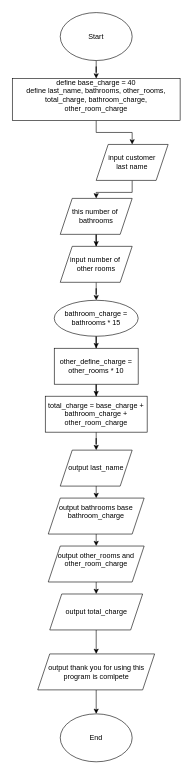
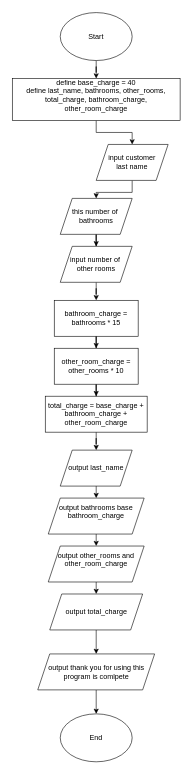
- <mxCell id="18" value="bathroom_charge = bathrooms * 15" style="ellipse;whiteSpace=wrap;html=1;" vertex="1" parent="1"><mxGeometry x="90" y="500" width="140" height="60" as="geometry" /></mxCell>
+ <mxCell id="18" value="bathroom_charge = bathrooms * 15" style="rounded=0;whiteSpace=wrap;html=1;" vertex="1" parent="1"><mxGeometry x="90" y="500" width="140" height="60" as="geometry" /></mxCell>
- <mxCell id="20" value="other_define_charge = other_rooms * 10" style="rounded=0;whiteSpace=wrap;html=1;" vertex="1" parent="1"><mxGeometry x="90" y="580" width="140" height="60" as="geometry" /></mxCell>
+ <mxCell id="20" value="other_room_charge = other_rooms * 10" style="rounded=0;whiteSpace=wrap;html=1;" vertex="1" parent="1"><mxGeometry x="90" y="580" width="140" height="60" as="geometry" /></mxCell>
